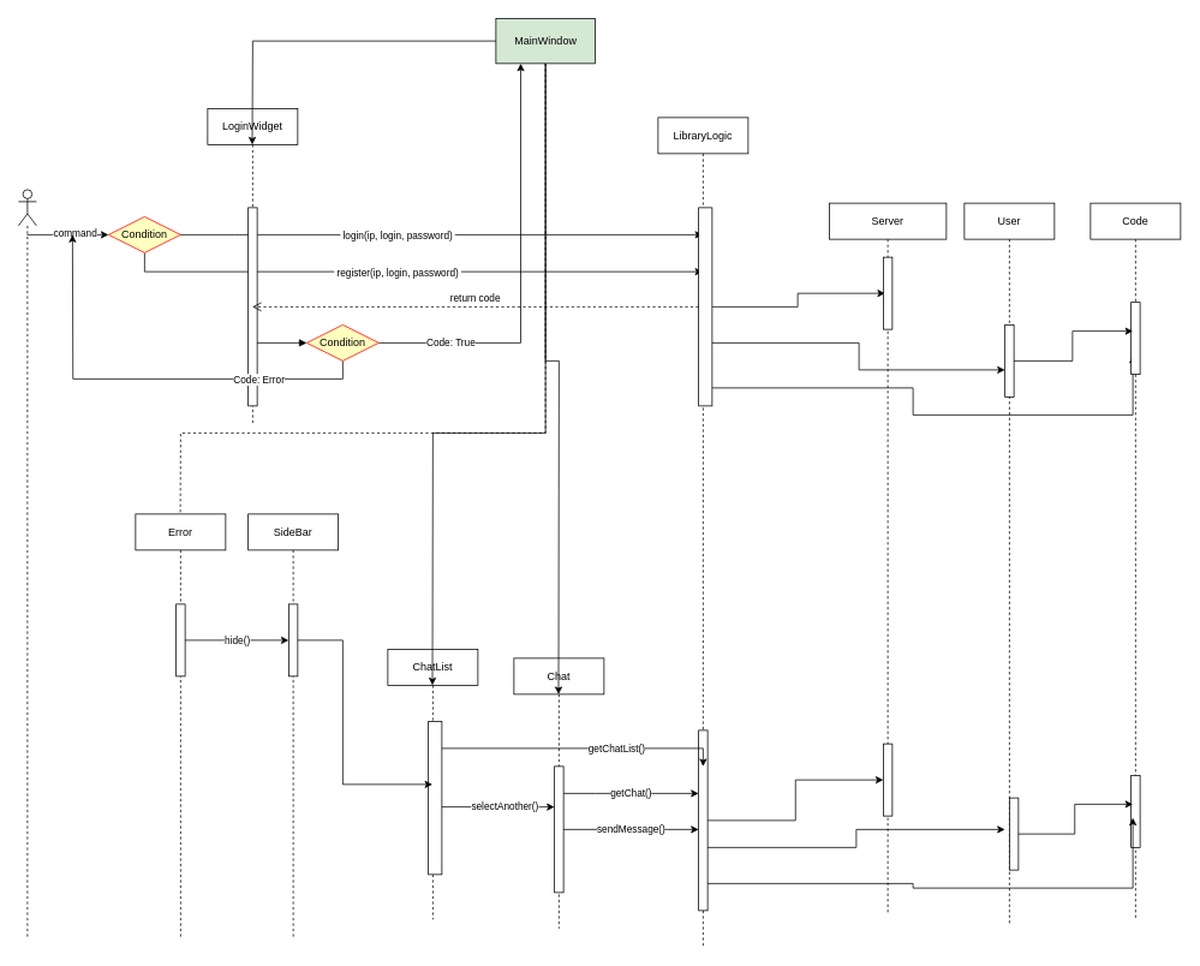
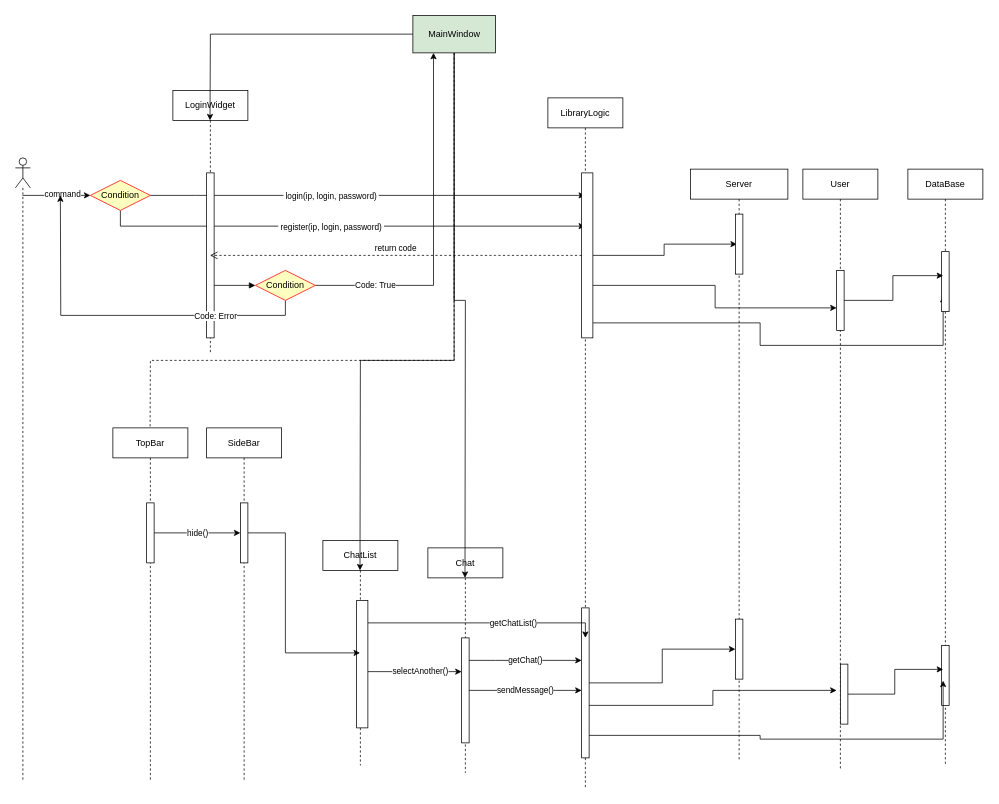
- <mxCell id="45" value="Code" style="shape=umlLifeline;perimeter=lifelinePerimeter;whiteSpace=wrap;html=1;container=1;collapsible=0;recursiveResize=0;outlineConnect=0;" parent="1" vertex="1"><mxGeometry x="1210" y="225" width="100" height="795" as="geometry" /></mxCell>
+ <mxCell id="45" value="DataBase" style="shape=umlLifeline;perimeter=lifelinePerimeter;whiteSpace=wrap;html=1;container=1;collapsible=0;recursiveResize=0;outlineConnect=0;" parent="1" vertex="1"><mxGeometry x="1210" y="225" width="100" height="795" as="geometry" /></mxCell>
- <mxCell id="54" value="Error" style="shape=umlLifeline;perimeter=lifelinePerimeter;whiteSpace=wrap;html=1;container=1;collapsible=0;recursiveResize=0;outlineConnect=0;" vertex="1" parent="1"><mxGeometry x="150" y="570" width="100" height="470" as="geometry" /></mxCell>
+ <mxCell id="54" value="TopBar" style="shape=umlLifeline;perimeter=lifelinePerimeter;whiteSpace=wrap;html=1;container=1;collapsible=0;recursiveResize=0;outlineConnect=0;" vertex="1" parent="1"><mxGeometry x="150" y="570" width="100" height="470" as="geometry" /></mxCell>
